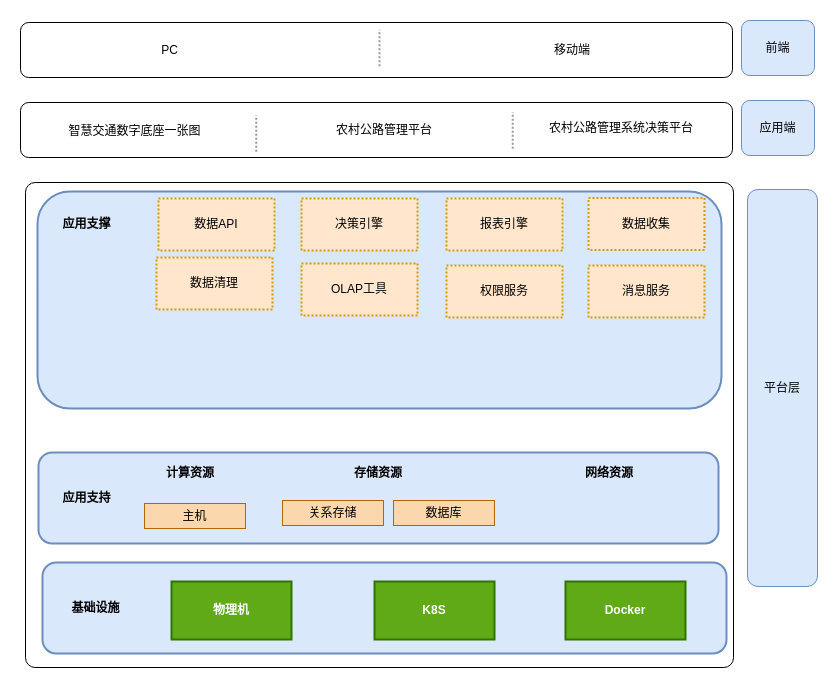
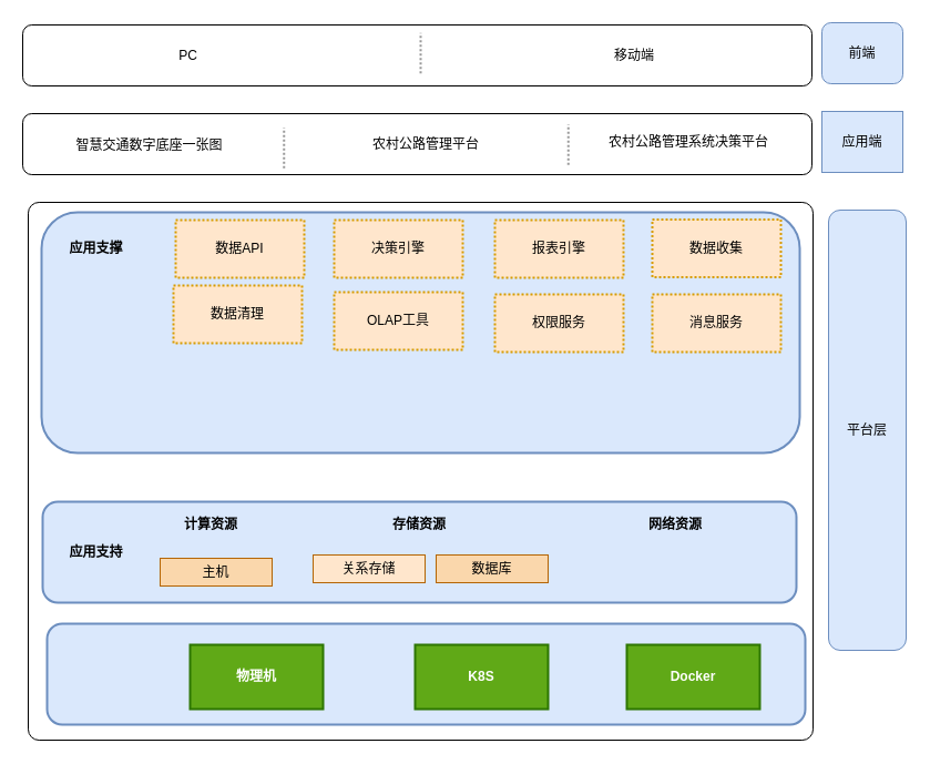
- <mxCell id="17" value="应用端" style="rounded=1;whiteSpace=wrap;html=1;fillColor=#dae8fc;strokeColor=#6c8ebf;" parent="1" vertex="1"><mxGeometry x="741" y="100" width="73" height="55" as="geometry" /></mxCell>
+ <mxCell id="17" value="应用端" style="whiteSpace=wrap;html=1;fillColor=#dae8fc;strokeColor=#6c8ebf;rounded=0;" parent="1" vertex="1"><mxGeometry x="741" y="100" width="73" height="55" as="geometry" /></mxCell>
- <mxCell id="37" value="关系存储" style="rounded=0;whiteSpace=wrap;html=1;fillColor=#fad7ac;strokeColor=#b46504;" vertex="1" parent="1"><mxGeometry x="282" y="500" width="101" height="25" as="geometry" /></mxCell>
+ <mxCell id="37" value="关系存储" style="rounded=0;whiteSpace=wrap;html=1;fillColor=#ffe6cc;strokeColor=#b46504;" vertex="1" parent="1"><mxGeometry x="282" y="500" width="101" height="25" as="geometry" /></mxCell>
- <mxCell id="25" value="基础设施" style="text;html=1;strokeColor=none;fillColor=none;align=center;verticalAlign=middle;whiteSpace=wrap;rounded=0;dashed=1;dashPattern=1 1;strokeWidth=2;fontStyle=1" parent="1" vertex="1"><mxGeometry x="63" y="591" width="65" height="33" as="geometry" /></mxCell>
